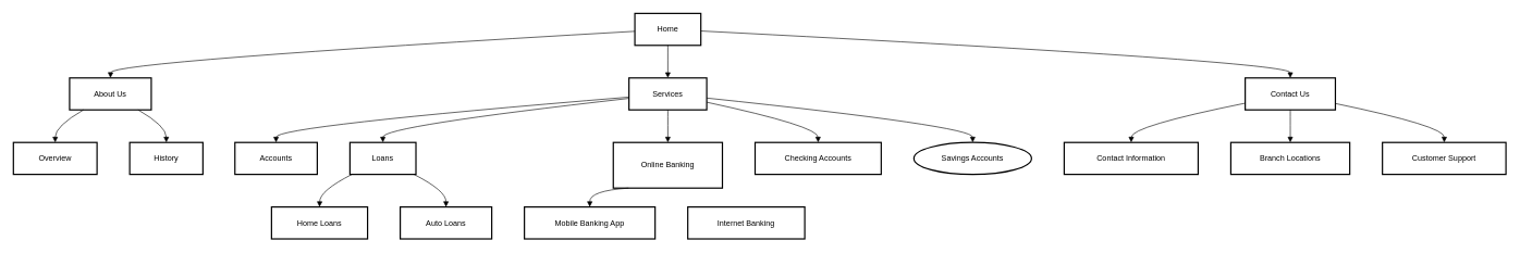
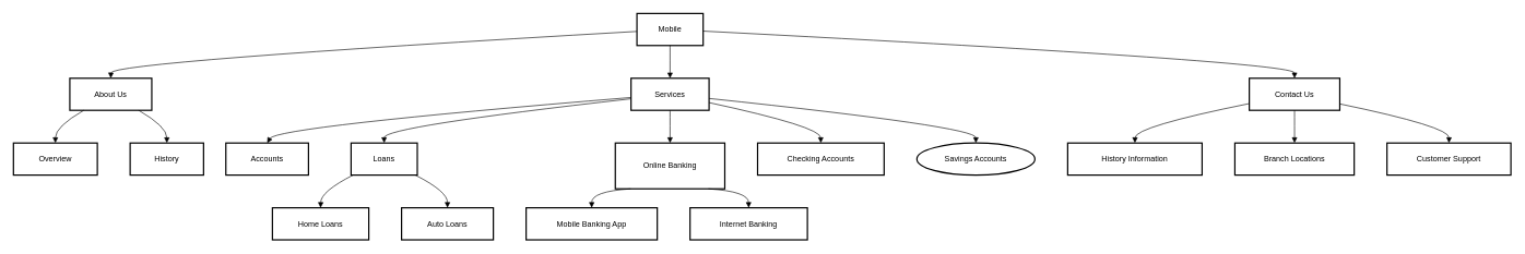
- <mxCell id="2" value="Home" style="whiteSpace=wrap;strokeWidth=2;" vertex="1" parent="1"><mxGeometry x="971" y="20" width="101" height="49" as="geometry" /></mxCell>
+ <mxCell id="2" value="Mobile" style="whiteSpace=wrap;strokeWidth=2;" vertex="1" parent="1"><mxGeometry x="971" y="20" width="101" height="49" as="geometry" /></mxCell>
- <mxCell id="5" value="Accounts" style="whiteSpace=wrap;strokeWidth=2;" vertex="1" parent="1"><mxGeometry x="359" y="218" width="126" height="49" as="geometry" /></mxCell>
+ <mxCell id="5" value="Accounts" style="whiteSpace=wrap;strokeWidth=2;" vertex="1" parent="1"><mxGeometry x="344" y="218" width="126" height="49" as="geometry" /></mxCell>
- <mxCell id="17" value="Contact Information" style="whiteSpace=wrap;strokeWidth=2;" vertex="1" parent="1"><mxGeometry x="1628" y="218" width="205" height="49" as="geometry" /></mxCell>
+ <mxCell id="17" value="History Information" style="whiteSpace=wrap;strokeWidth=2;" vertex="1" parent="1"><mxGeometry x="1628" y="218" width="205" height="49" as="geometry" /></mxCell>
+ <mxCell id="33" value="" style="curved=1;startArrow=none;endArrow=block;exitX=0.85;exitY=1;entryX=0.5;entryY=0;" edge="1" parent="1" source="7" target="16"><mxGeometry relative="1" as="geometry"><Array as="points"><mxPoint x="1141" y="292" /></Array></mxGeometry></mxCell>
